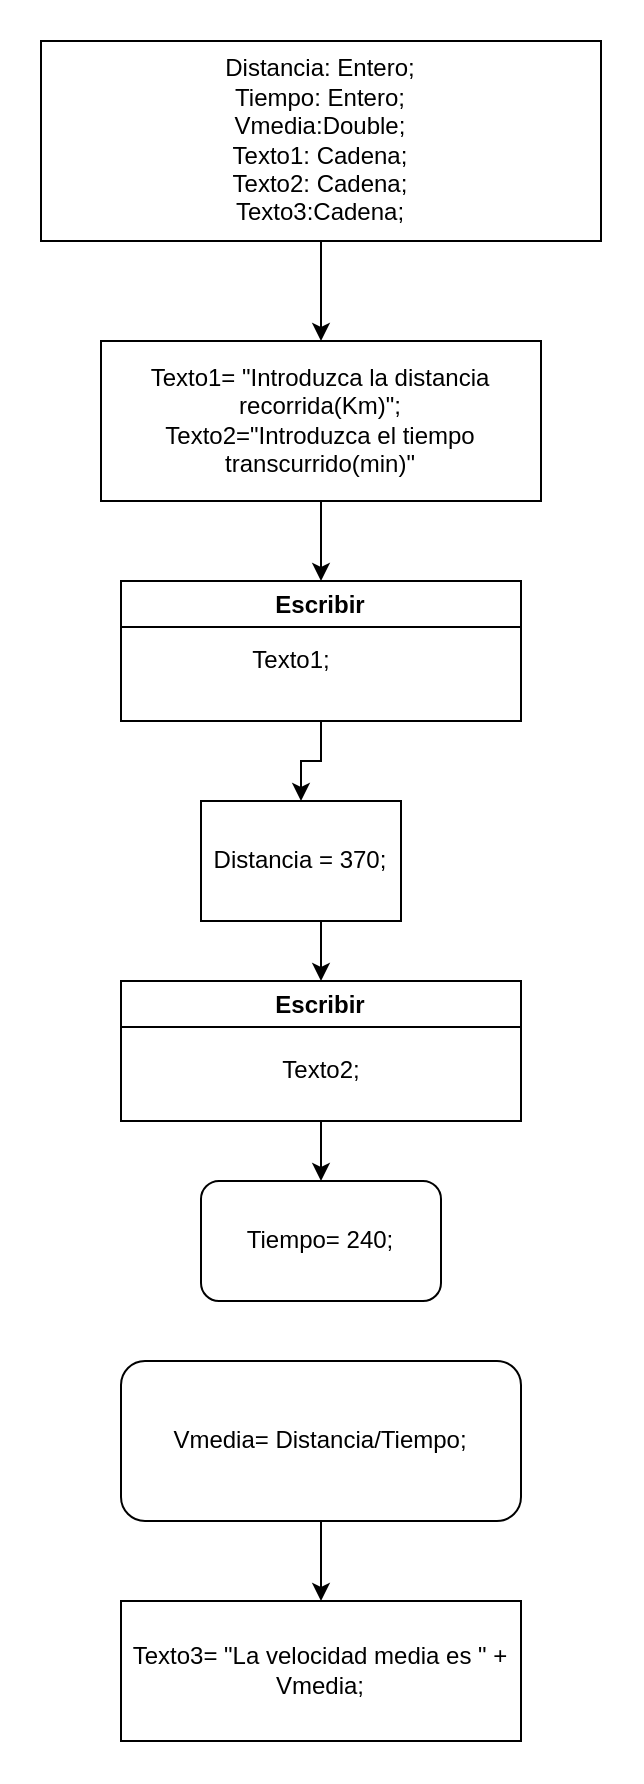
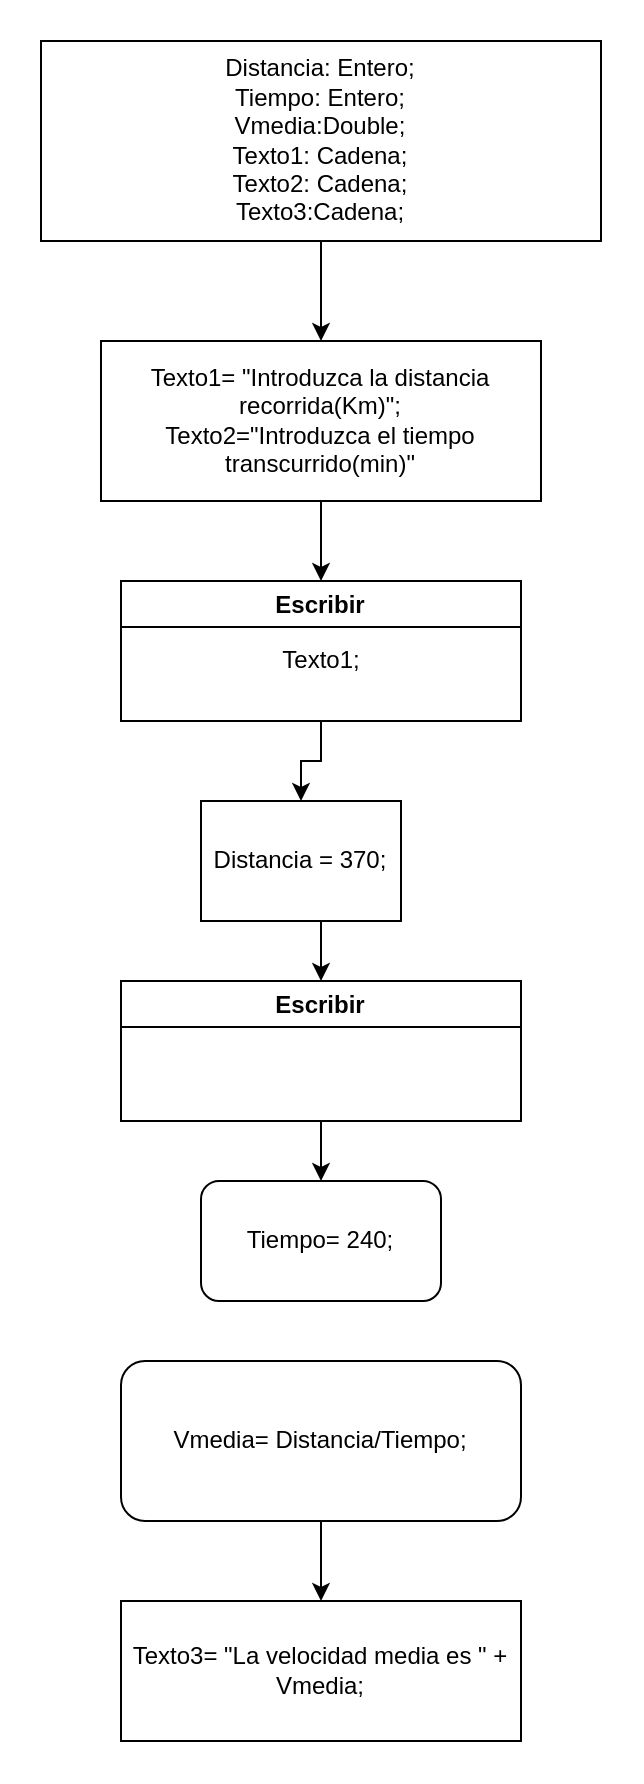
- <mxCell id="8" value="Texto1;" style="text;html=1;align=center;verticalAlign=middle;resizable=0;points=[];autosize=1;strokeColor=none;fillColor=none;" vertex="1" parent="1"><mxGeometry x="120" y="320" width="50" height="20" as="geometry" /></mxCell>
+ <mxCell id="8" value="Texto1;" style="text;html=1;align=center;verticalAlign=middle;resizable=0;points=[];autosize=1;strokeColor=none;fillColor=none;" vertex="1" parent="1"><mxGeometry x="135" y="320" width="50" height="20" as="geometry" /></mxCell>
- <mxCell id="13" value="Texto2;" style="text;html=1;align=center;verticalAlign=middle;resizable=0;points=[];autosize=1;strokeColor=none;fillColor=none;" vertex="1" parent="12"><mxGeometry x="75" y="34.5" width="50" height="20" as="geometry" /></mxCell>
